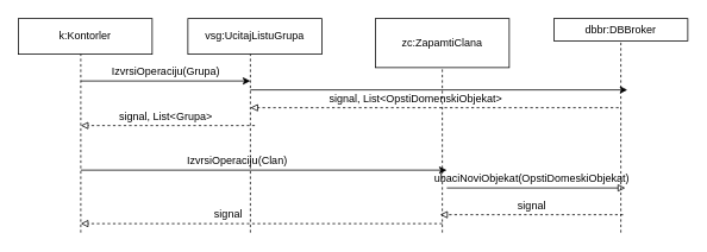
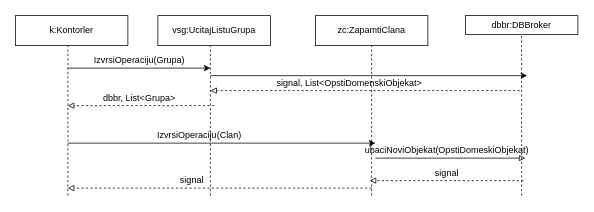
- <mxCell id="4" value="&lt;font style=&quot;font-size: 12px&quot;&gt;zc:ZapamtiClana&lt;/font&gt;" style="rounded=0;whiteSpace=wrap;html=1;" parent="1" vertex="1"><mxGeometry x="420" y="20" width="150" height="55" as="geometry" /></mxCell>
+ <mxCell id="4" value="&lt;font style=&quot;font-size: 12px&quot;&gt;zc:ZapamtiClana&lt;/font&gt;" style="rounded=0;whiteSpace=wrap;html=1;" parent="1" vertex="1"><mxGeometry x="420" y="20" width="150" height="40" as="geometry" /></mxCell>
- <mxCell id="15" value="signal, List&amp;lt;Grupa&amp;gt;" style="text;html=1;align=center;verticalAlign=middle;resizable=0;points=[];autosize=1;strokeColor=none;fillColor=none;fontSize=12;" parent="1" vertex="1"><mxGeometry x="125" y="120" width="120" height="20" as="geometry" /></mxCell>
+ <mxCell id="15" value="dbbr, List&amp;lt;Grupa&amp;gt;" style="text;html=1;align=center;verticalAlign=middle;resizable=0;points=[];autosize=1;strokeColor=none;fillColor=none;fontSize=12;" parent="1" vertex="1"><mxGeometry x="125" y="120" width="120" height="20" as="geometry" /></mxCell>
